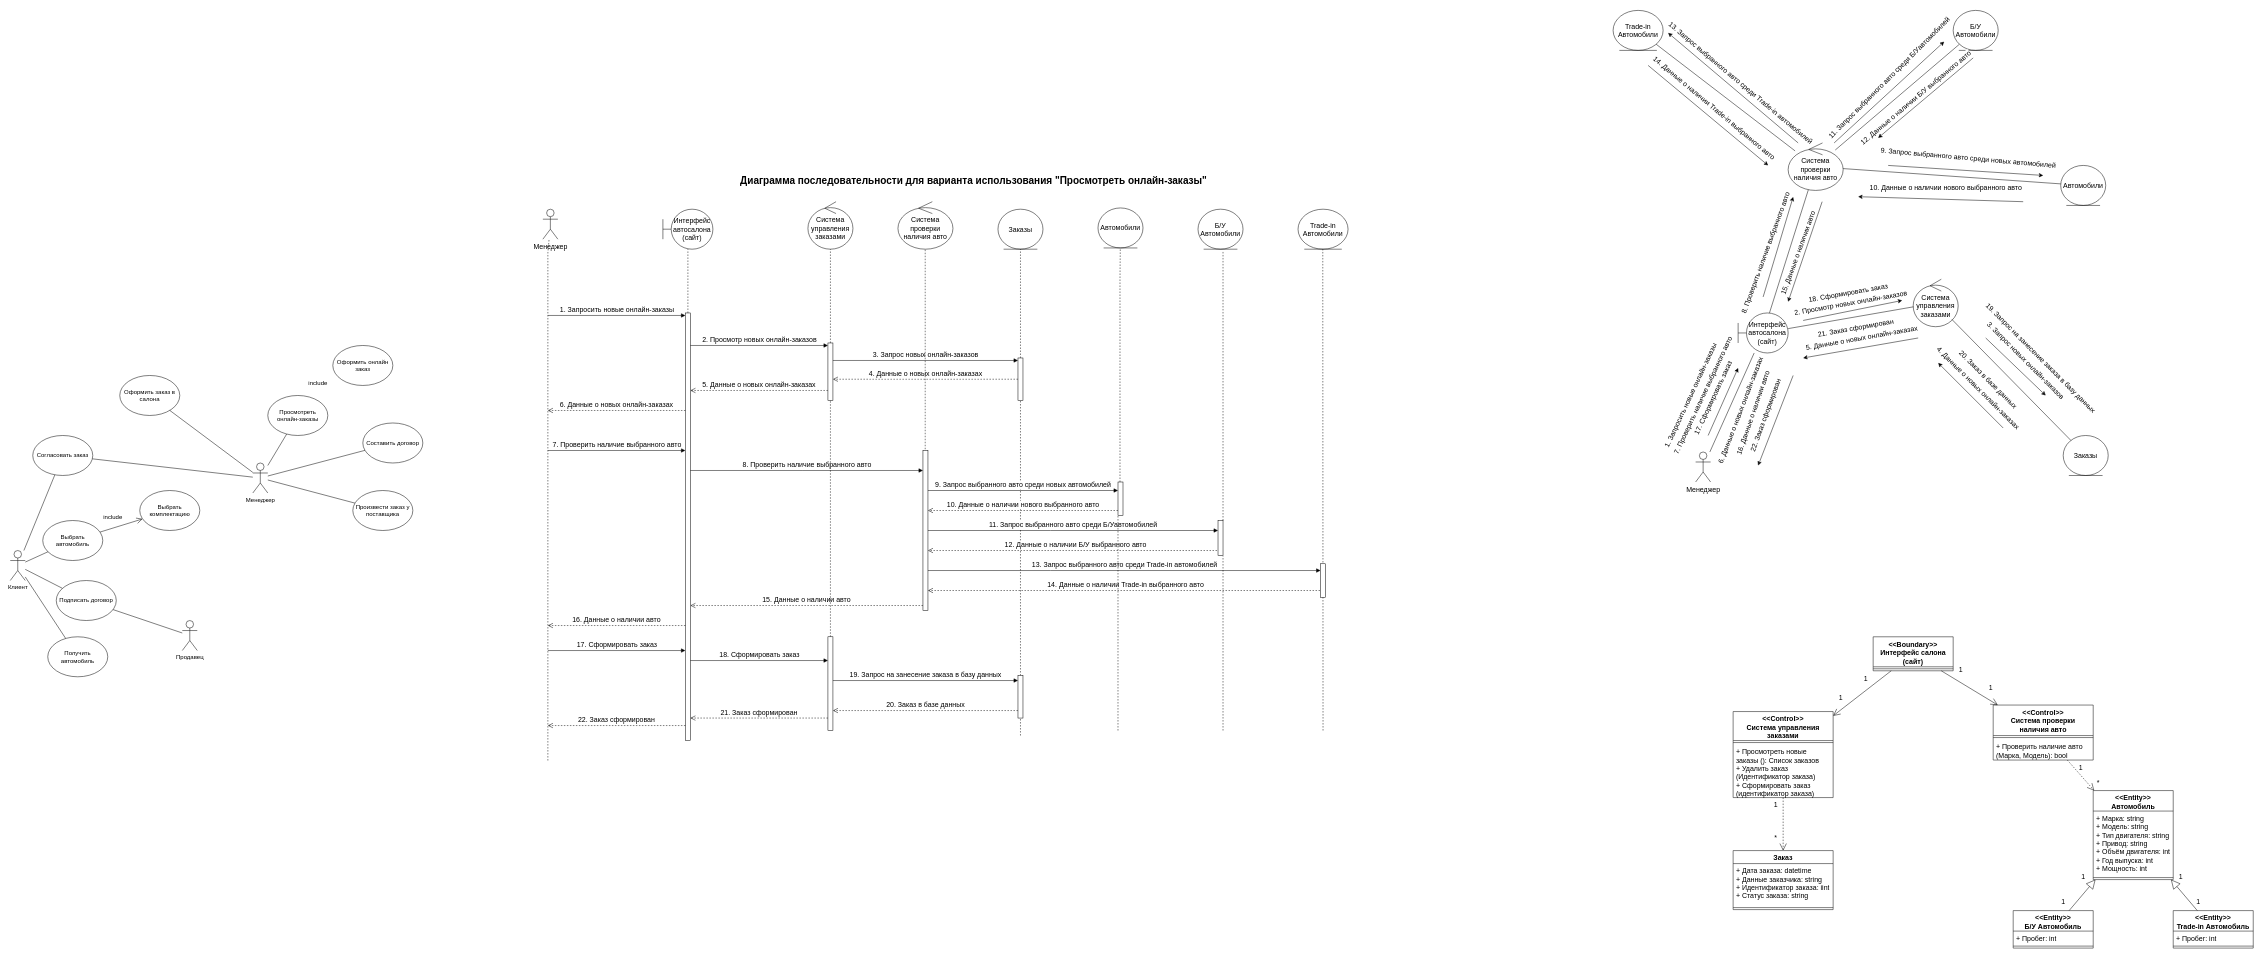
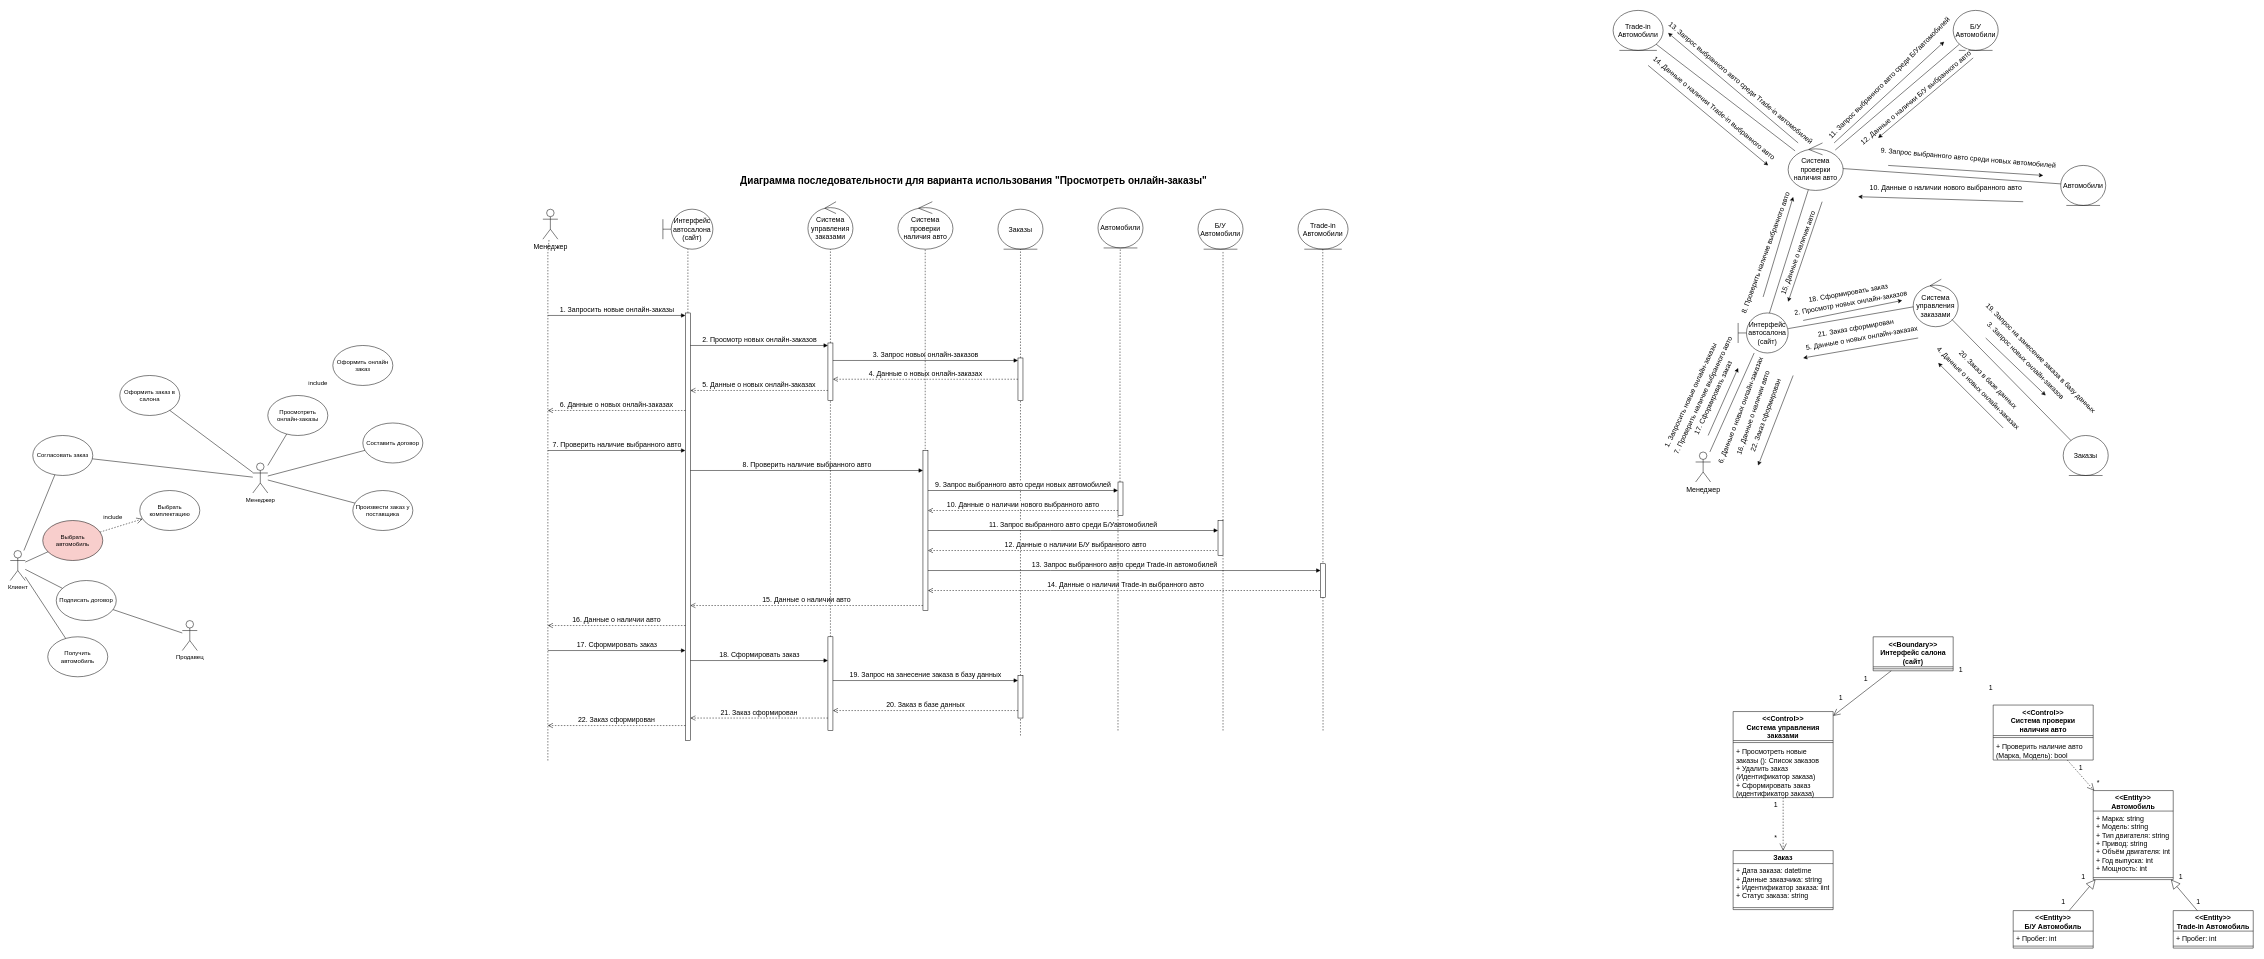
- <mxCell id="9" value="" style="endArrow=open;html=1;rounded=0;endFill=0;strokeWidth=1;endSize=10;dashed=0;" parent="1" source="6" target="8" edge="1"><mxGeometry width="50" height="50" relative="1" as="geometry"><mxPoint x="325" y="1130" as="sourcePoint" /><mxPoint x="375" y="1080" as="targetPoint" /></mxGeometry></mxCell>
+ <mxCell id="9" value="" style="endArrow=open;html=1;rounded=0;endFill=0;strokeWidth=1;endSize=10;dashed=1;" parent="1" source="6" target="8" edge="1"><mxGeometry width="50" height="50" relative="1" as="geometry"><mxPoint x="325" y="1130" as="sourcePoint" /><mxPoint x="375" y="1080" as="targetPoint" /></mxGeometry></mxCell>
- <mxCell id="6" value="Выбрать автомобиль" style="ellipse;whiteSpace=wrap;html=1;" parent="1" vertex="1"><mxGeometry x="85" y="1040" width="120" height="80" as="geometry" /></mxCell>
+ <mxCell id="6" value="Выбрать автомобиль" style="ellipse;whiteSpace=wrap;html=1;fillColor=#f8cecc;" parent="1" vertex="1"><mxGeometry x="85" y="1040" width="120" height="80" as="geometry" /></mxCell>
- <mxCell id="152" value="" style="endArrow=open;endFill=1;endSize=12;html=1;rounded=0;" parent="1" source="134" target="139" edge="1"><mxGeometry width="160" relative="1" as="geometry"><mxPoint x="3881.727" y="1378" as="sourcePoint" /><mxPoint x="3674" y="1429" as="targetPoint" /></mxGeometry></mxCell>
